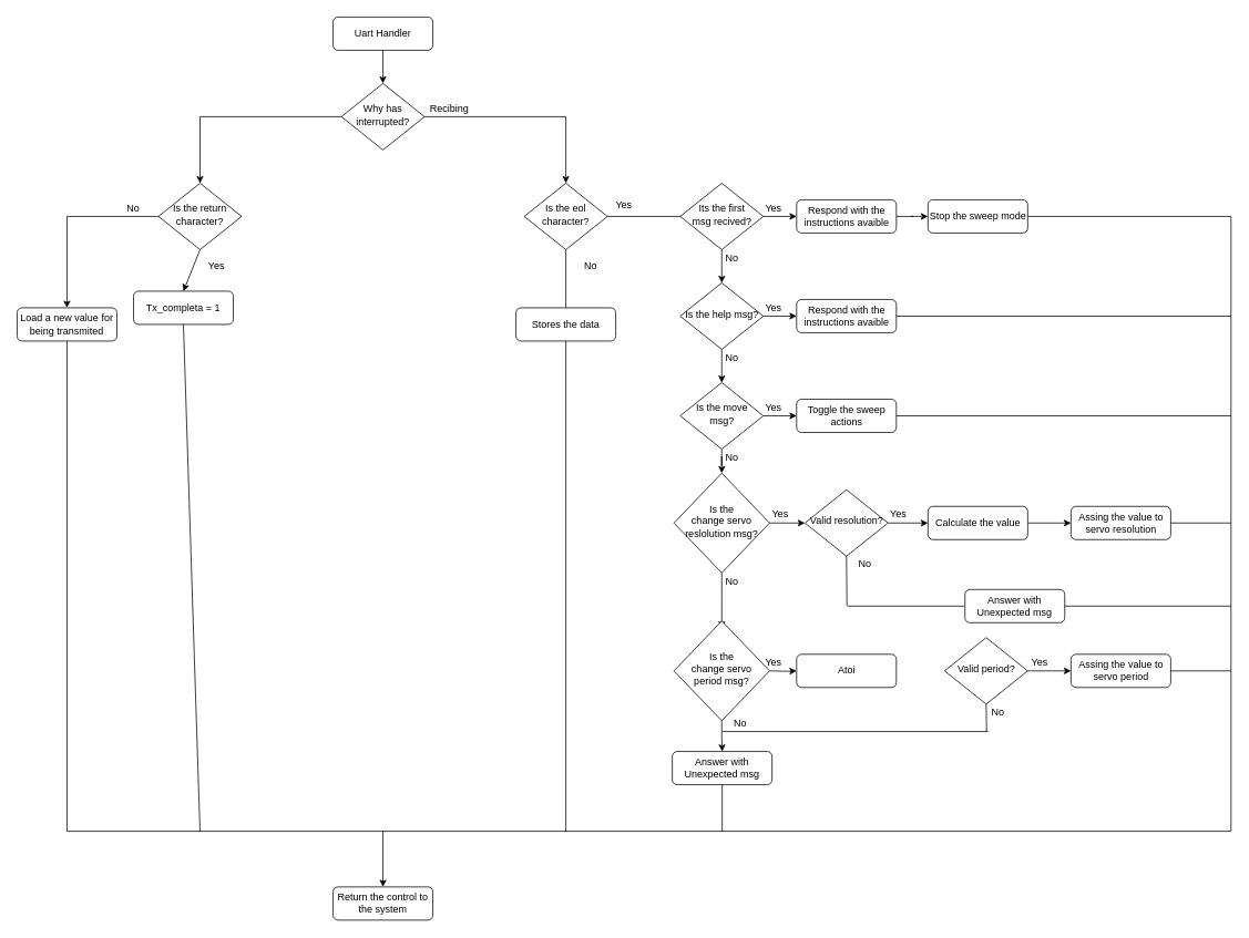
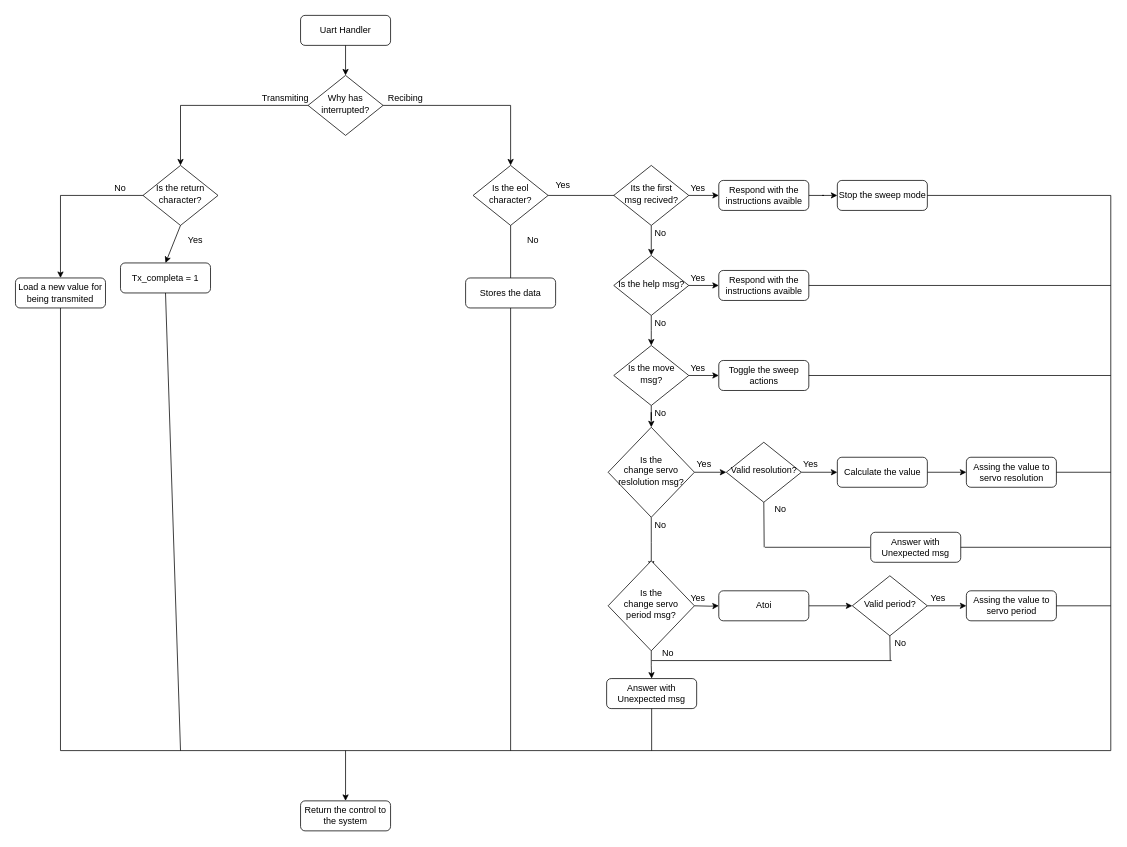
+ <mxCell id="69" value="Transmiting" style="text;html=1;strokeColor=none;fillColor=none;align=center;verticalAlign=middle;whiteSpace=wrap;rounded=0;" vertex="1" parent="1"><mxGeometry x="360" y="120" width="40" height="20" as="geometry" /></mxCell>
+ <mxCell id="45" value="" style="edgeStyle=orthogonalEdgeStyle;rounded=0;orthogonalLoop=1;jettySize=auto;html=1;" edge="1" parent="1" source="46" target="42"><mxGeometry relative="1" as="geometry" /></mxCell>
